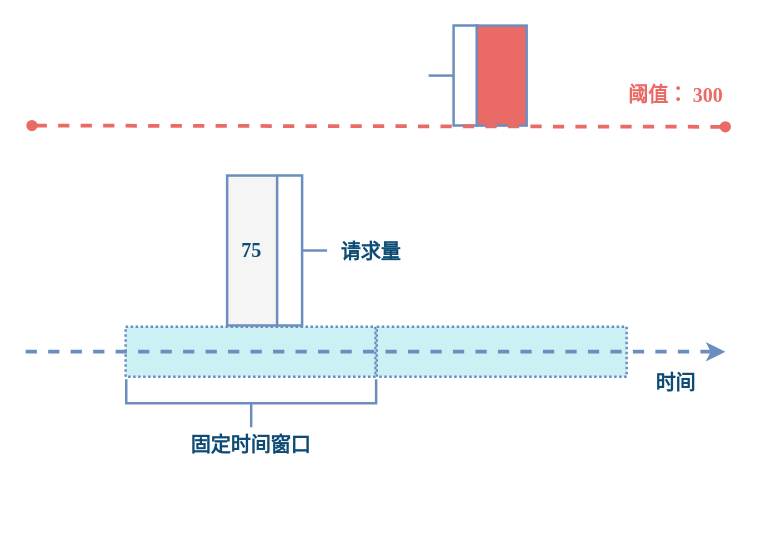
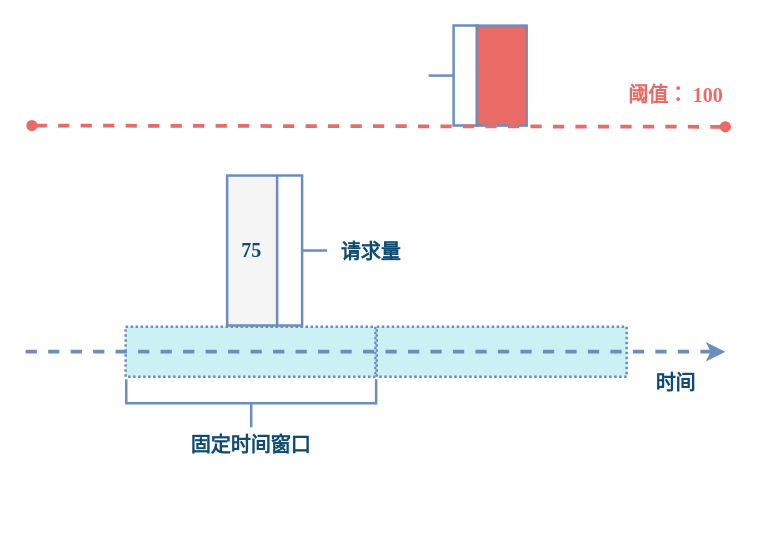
- <mxCell id="8" value="阈值： 300" style="text;html=1;align=center;verticalAlign=middle;resizable=0;points=[];autosize=1;strokeColor=none;fillColor=none;fontSize=16;fontFamily=Comic Sans MS;fontColor=#EA6B66;fontStyle=1;" parent="1" vertex="1"><mxGeometry x="485" y="61" width="110" height="30" as="geometry" /></mxCell>
+ <mxCell id="8" value="阈值： 100" style="text;html=1;align=center;verticalAlign=middle;resizable=0;points=[];autosize=1;strokeColor=none;fillColor=none;fontSize=16;fontFamily=Comic Sans MS;fontColor=#EA6B66;fontStyle=1;" parent="1" vertex="1"><mxGeometry x="485" y="61" width="110" height="30" as="geometry" /></mxCell>
